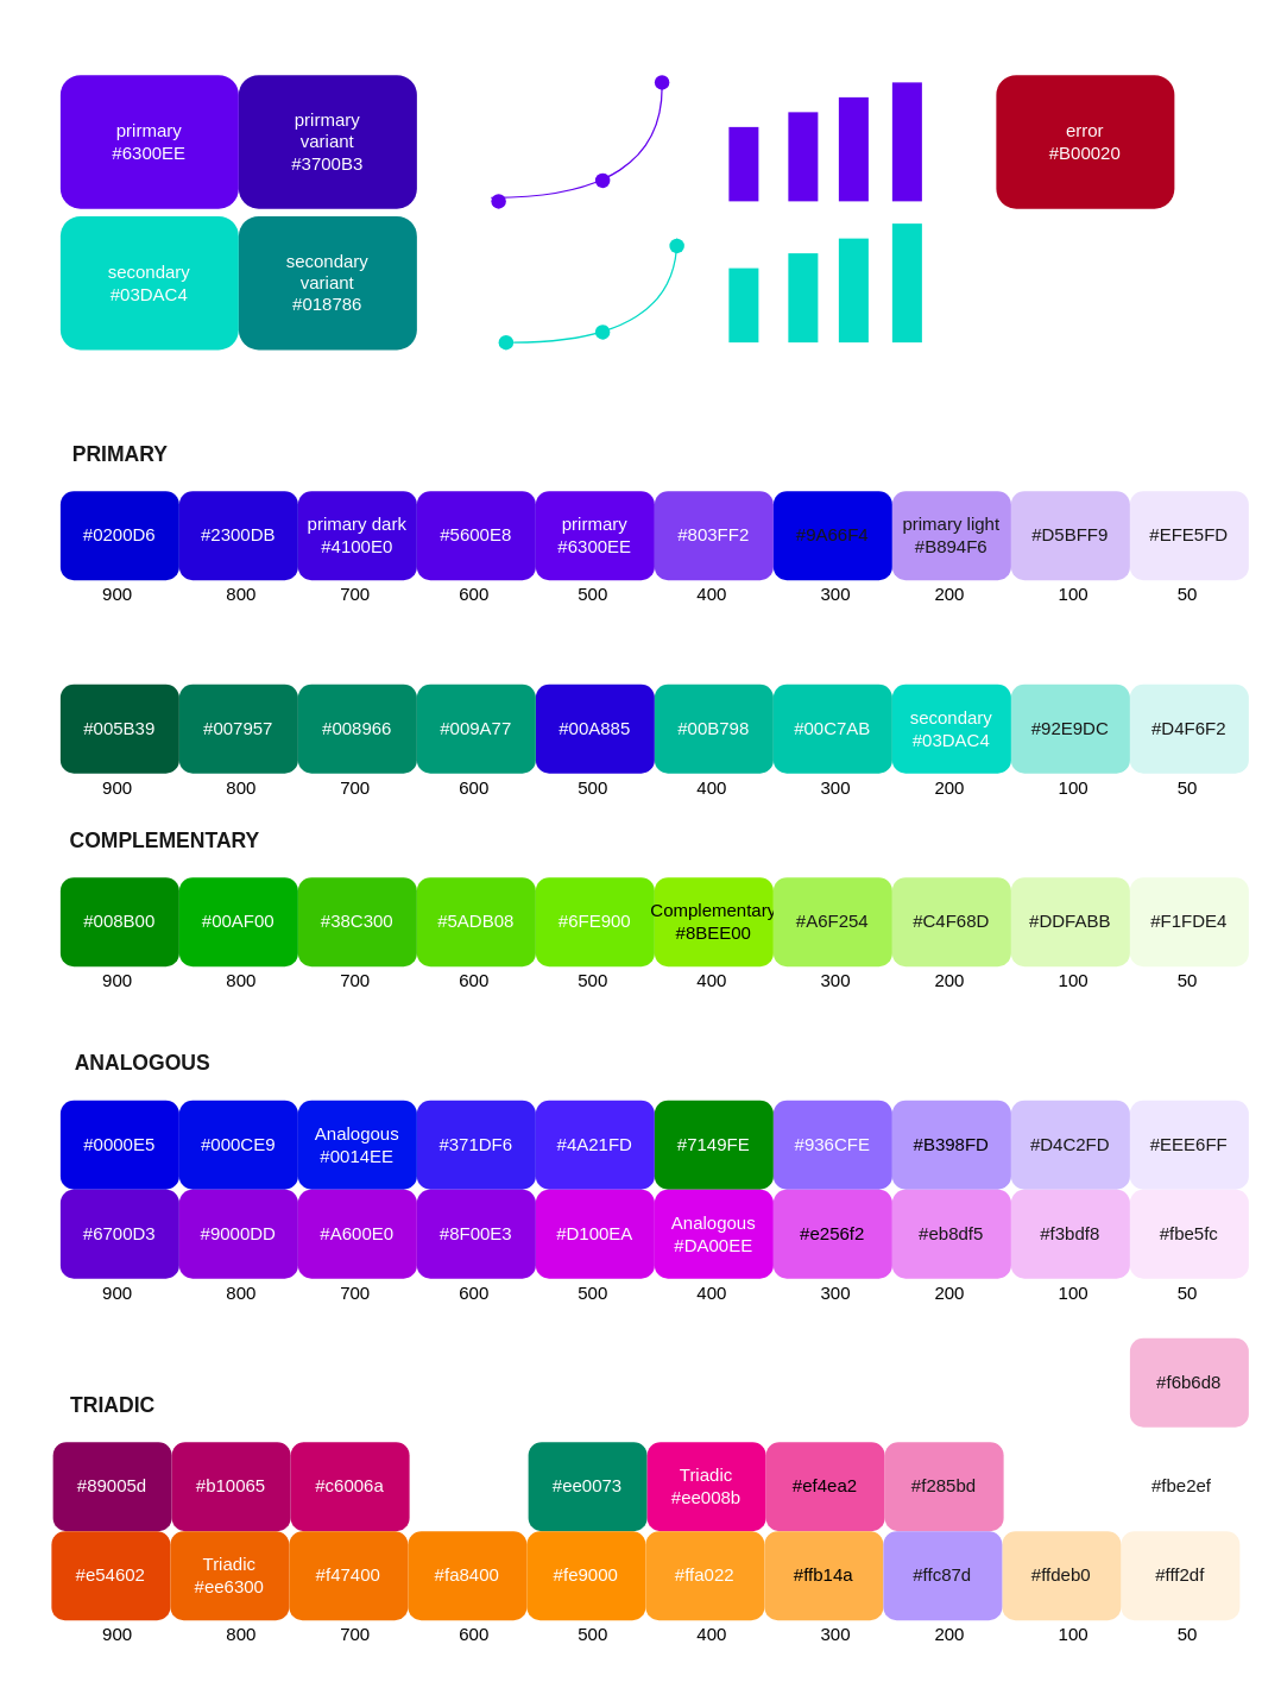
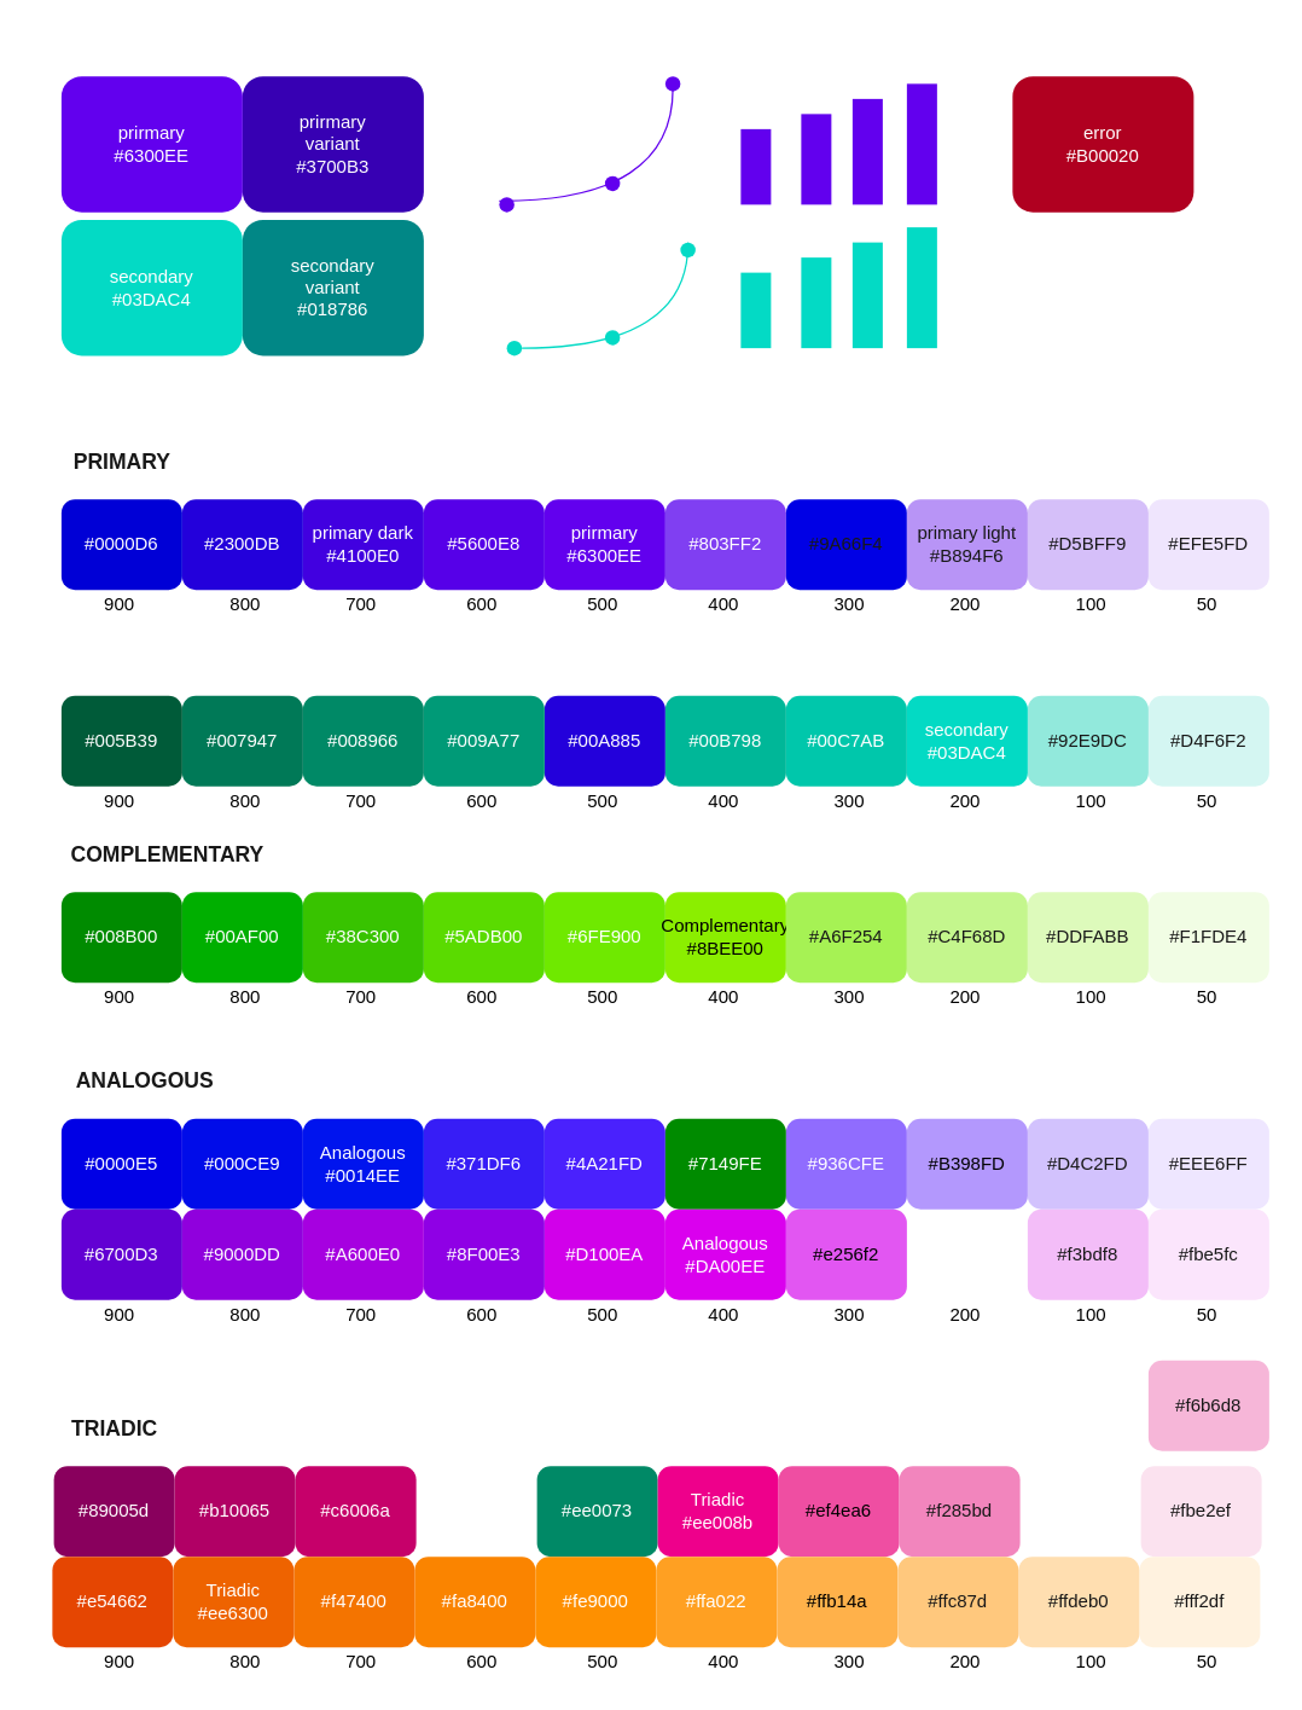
- <mxCell id="33" value="#0200D6" style="rounded=1;whiteSpace=wrap;html=1;fillColor=#0000D6;strokeColor=none;fontColor=#FFFFFF;" parent="1" vertex="1"><mxGeometry x="40" y="330" width="80" height="60" as="geometry" /></mxCell>
+ <mxCell id="33" value="#0000D6" style="rounded=1;whiteSpace=wrap;html=1;fillColor=#0000D6;strokeColor=none;fontColor=#FFFFFF;" parent="1" vertex="1"><mxGeometry x="40" y="330" width="80" height="60" as="geometry" /></mxCell>
- <mxCell id="46" value="#007957" style="rounded=1;whiteSpace=wrap;html=1;fillColor=#007957;strokeColor=none;fontColor=#FFFFFF;" parent="1" vertex="1"><mxGeometry x="120" y="460" width="80" height="60" as="geometry" /></mxCell>
+ <mxCell id="46" value="#007947" style="rounded=1;whiteSpace=wrap;html=1;fillColor=#007957;strokeColor=none;fontColor=#FFFFFF;" parent="1" vertex="1"><mxGeometry x="120" y="460" width="80" height="60" as="geometry" /></mxCell>
- <mxCell id="55" value="#5ADB08" style="rounded=1;whiteSpace=wrap;html=1;fillColor=#5ADB00;strokeColor=none;fontColor=#FFFFFF;" parent="1" vertex="1"><mxGeometry x="280" y="590" width="80" height="60" as="geometry" /></mxCell>
+ <mxCell id="55" value="#5ADB00" style="rounded=1;whiteSpace=wrap;html=1;fillColor=#5ADB00;strokeColor=none;fontColor=#FFFFFF;" parent="1" vertex="1"><mxGeometry x="280" y="590" width="80" height="60" as="geometry" /></mxCell>
- <mxCell id="85" value="#eb8df5" style="rounded=1;whiteSpace=wrap;html=1;fillColor=#eb8df5;strokeColor=none;fontColor=#181818;" parent="1" vertex="1"><mxGeometry x="600" y="800" width="80" height="60" as="geometry" /></mxCell>
- <mxCell id="75" value="#ef4ea2" style="rounded=1;whiteSpace=wrap;html=1;fillColor=#ef4ea2;strokeColor=none;fontColor=#000000;" parent="1" vertex="1"><mxGeometry x="515" y="970" width="80" height="60" as="geometry" /></mxCell>
+ <mxCell id="75" value="#ef4ea6" style="rounded=1;whiteSpace=wrap;html=1;fillColor=#ef4ea2;strokeColor=none;fontColor=#000000;" parent="1" vertex="1"><mxGeometry x="515" y="970" width="80" height="60" as="geometry" /></mxCell>
- <mxCell id="72" value="#fbe2ef" style="rounded=1;whiteSpace=wrap;html=1;fillColor=#ffffff;strokeColor=none;fontColor=#181818;" parent="1" vertex="1"><mxGeometry x="755" y="970" width="80" height="60" as="geometry" /></mxCell>
+ <mxCell id="72" value="#fbe2ef" style="rounded=1;whiteSpace=wrap;html=1;fillColor=#fbe2ef;strokeColor=none;fontColor=#181818;" parent="1" vertex="1"><mxGeometry x="755" y="970" width="80" height="60" as="geometry" /></mxCell>
- <mxCell id="96" value="#e54602" style="rounded=1;whiteSpace=wrap;html=1;fillColor=#e54602;strokeColor=none;fontColor=#FFFFFF;" parent="1" vertex="1"><mxGeometry x="34" y="1030" width="80" height="60" as="geometry" /></mxCell>
+ <mxCell id="96" value="#e54662" style="rounded=1;whiteSpace=wrap;html=1;fillColor=#e54602;strokeColor=none;fontColor=#FFFFFF;" parent="1" vertex="1"><mxGeometry x="34" y="1030" width="80" height="60" as="geometry" /></mxCell>
- <mxCell id="95" value="#ffc87d" style="rounded=1;whiteSpace=wrap;html=1;fillColor=#b398fd;strokeColor=none;fontColor=#181818;" parent="1" vertex="1"><mxGeometry x="594" y="1030" width="80" height="60" as="geometry" /></mxCell>
+ <mxCell id="95" value="#ffc87d" style="rounded=1;whiteSpace=wrap;html=1;fillColor=#ffc87d;strokeColor=none;fontColor=#181818;" parent="1" vertex="1"><mxGeometry x="594" y="1030" width="80" height="60" as="geometry" /></mxCell>
